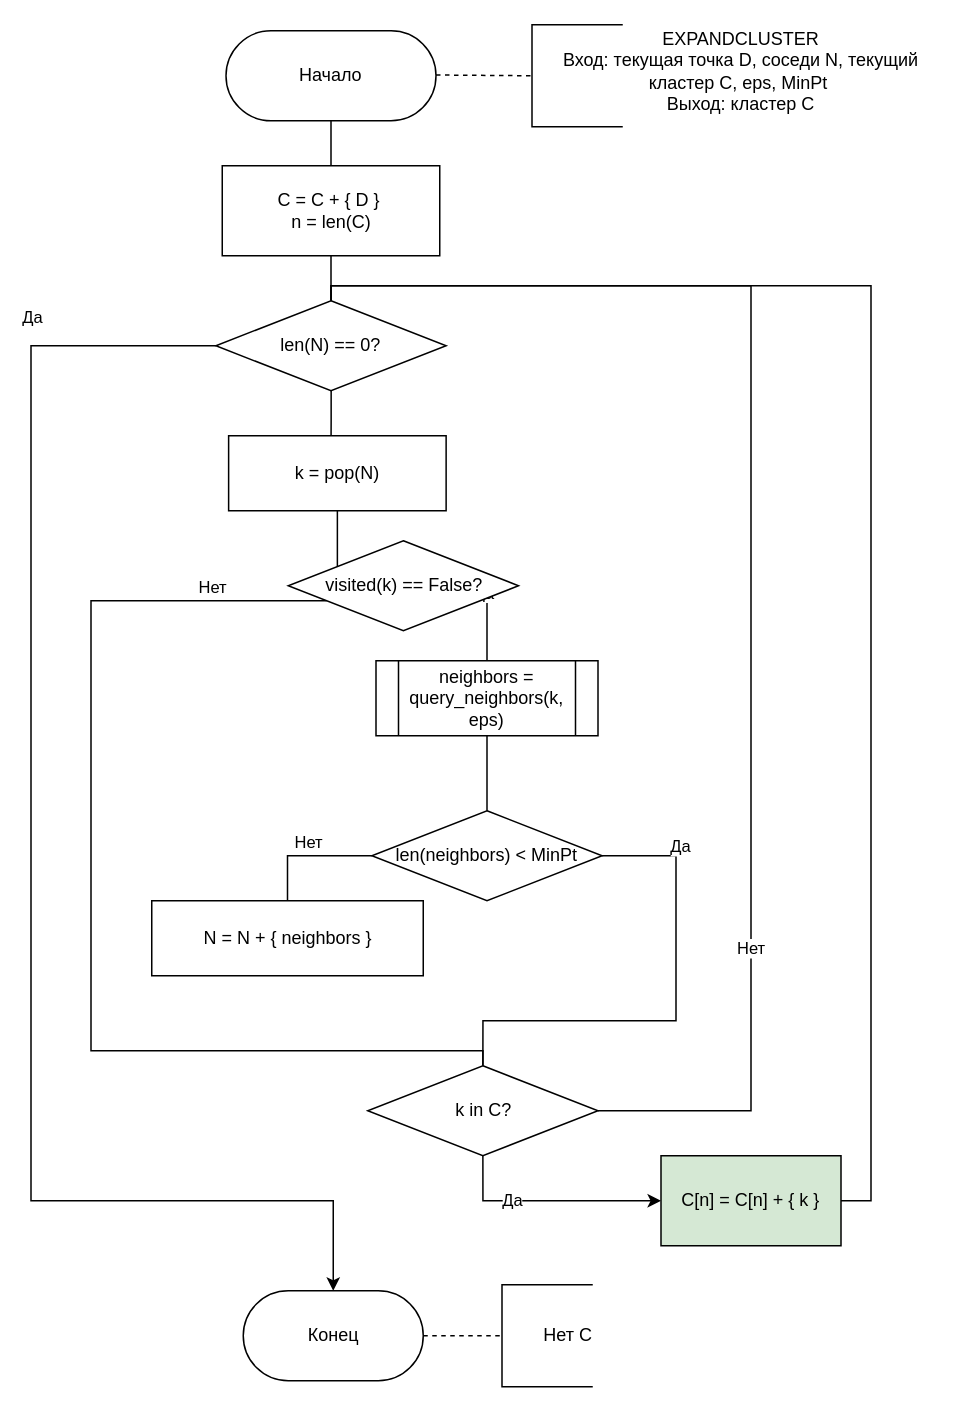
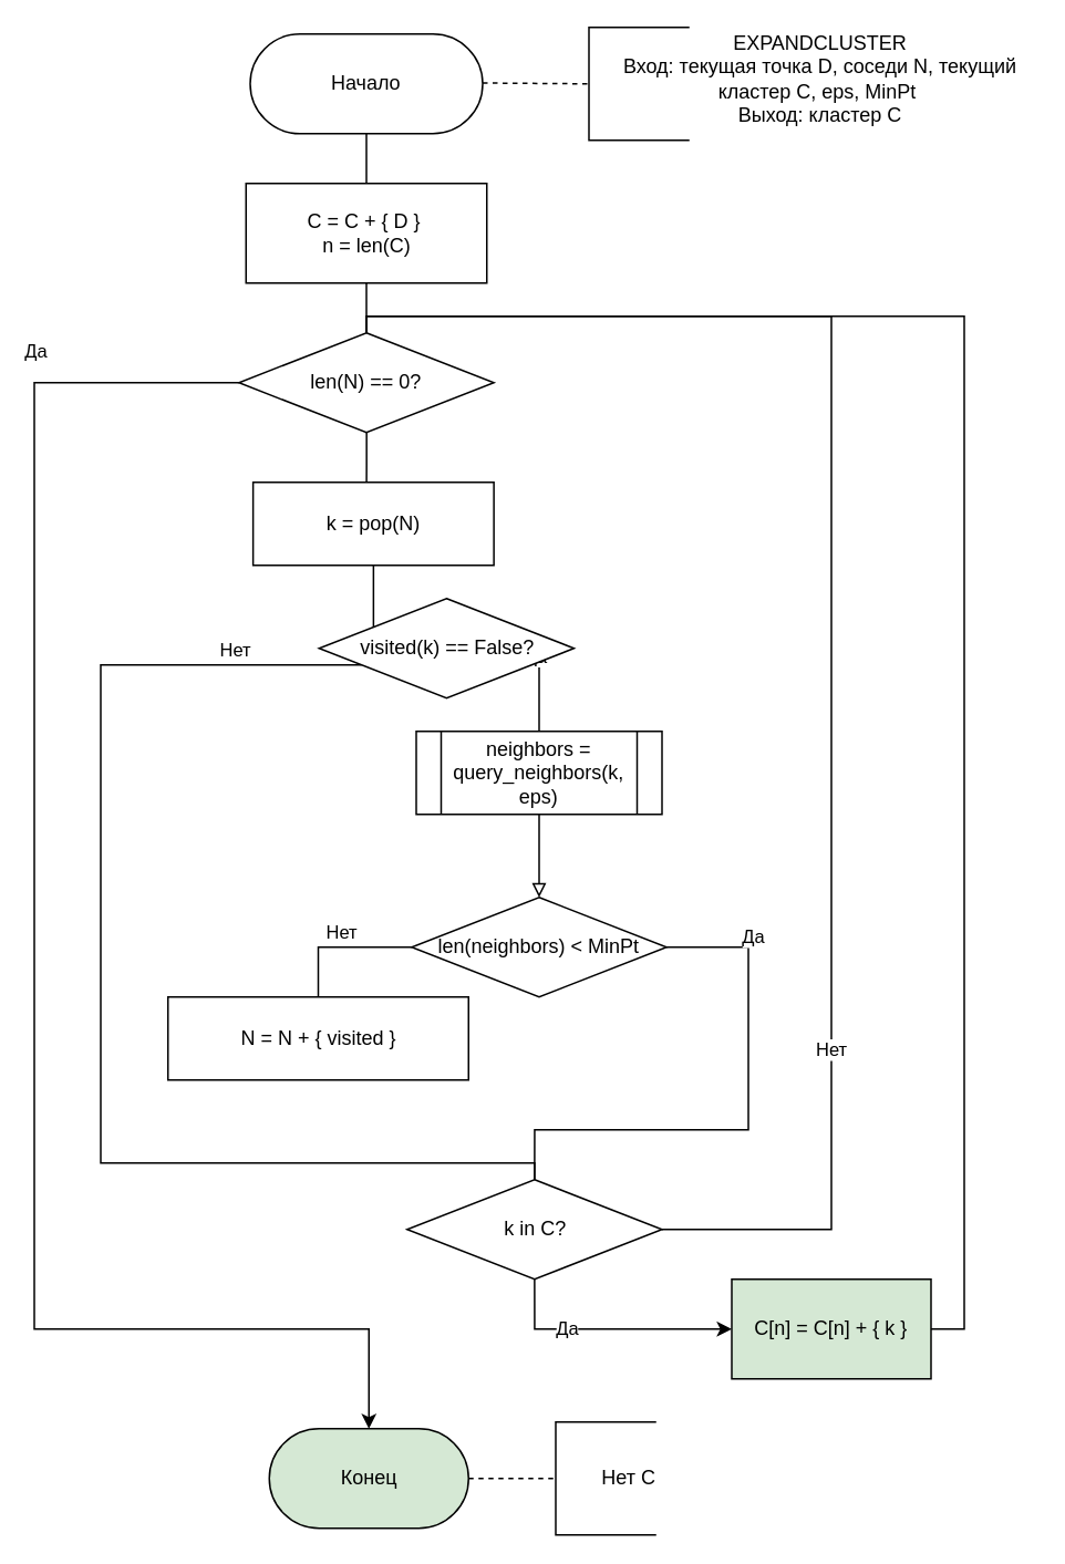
- <mxCell id="11" value="" style="edgeStyle=orthogonalEdgeStyle;rounded=0;orthogonalLoop=1;jettySize=auto;html=1;entryX=0.5;entryY=0;entryDx=0;entryDy=0;endArrow=none;endFill=0;" edge="1" parent="1" source="12" target="17"><mxGeometry relative="1" as="geometry" /></mxCell>
+ <mxCell id="11" value="" style="edgeStyle=orthogonalEdgeStyle;rounded=0;orthogonalLoop=1;jettySize=auto;html=1;entryX=0.5;entryY=0;entryDx=0;entryDy=0;endArrow=block;endFill=0;" edge="1" parent="1" source="12" target="17"><mxGeometry relative="1" as="geometry" /></mxCell>
- <mxCell id="18" value="N = N + { neighbors }" style="rounded=0;whiteSpace=wrap;html=1;" parent="1" vertex="1"><mxGeometry x="100.5" y="600" width="181" height="50" as="geometry" /></mxCell>
+ <mxCell id="18" value="N = N + { visited }" style="rounded=0;whiteSpace=wrap;html=1;" parent="1" vertex="1"><mxGeometry x="100.5" y="600" width="181" height="50" as="geometry" /></mxCell>
- <mxCell id="5" value="Конец" style="rounded=1;whiteSpace=wrap;html=1;arcSize=50;" parent="1" vertex="1"><mxGeometry x="161.5" y="860" width="120" height="60" as="geometry" /></mxCell>
+ <mxCell id="5" value="Конец" style="rounded=1;whiteSpace=wrap;html=1;arcSize=50;fillColor=#d5e8d4;" parent="1" vertex="1"><mxGeometry x="161.5" y="860" width="120" height="60" as="geometry" /></mxCell>
